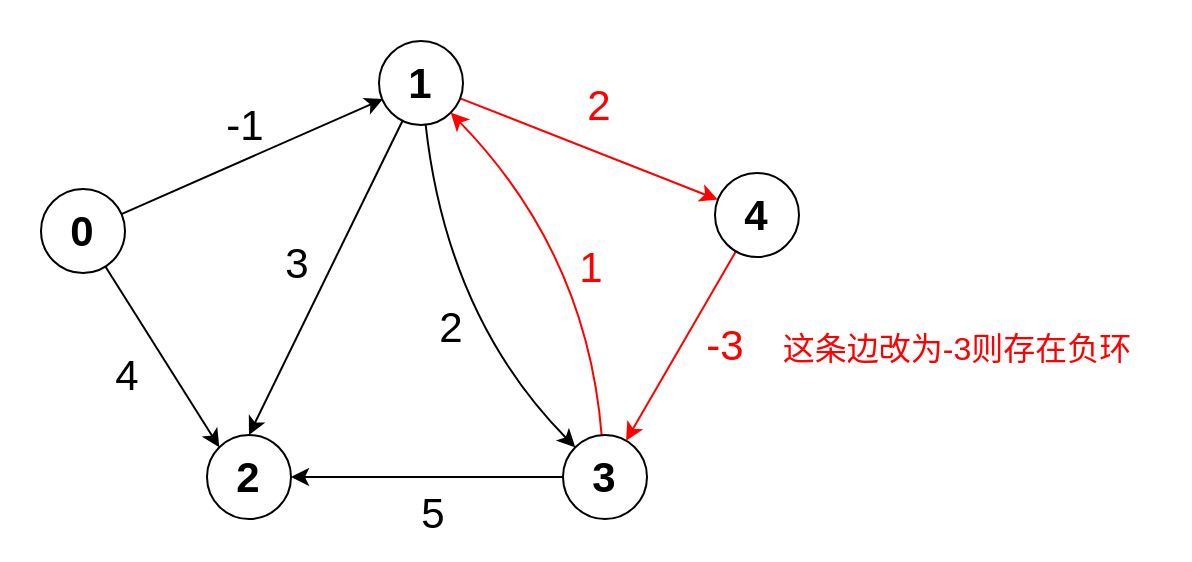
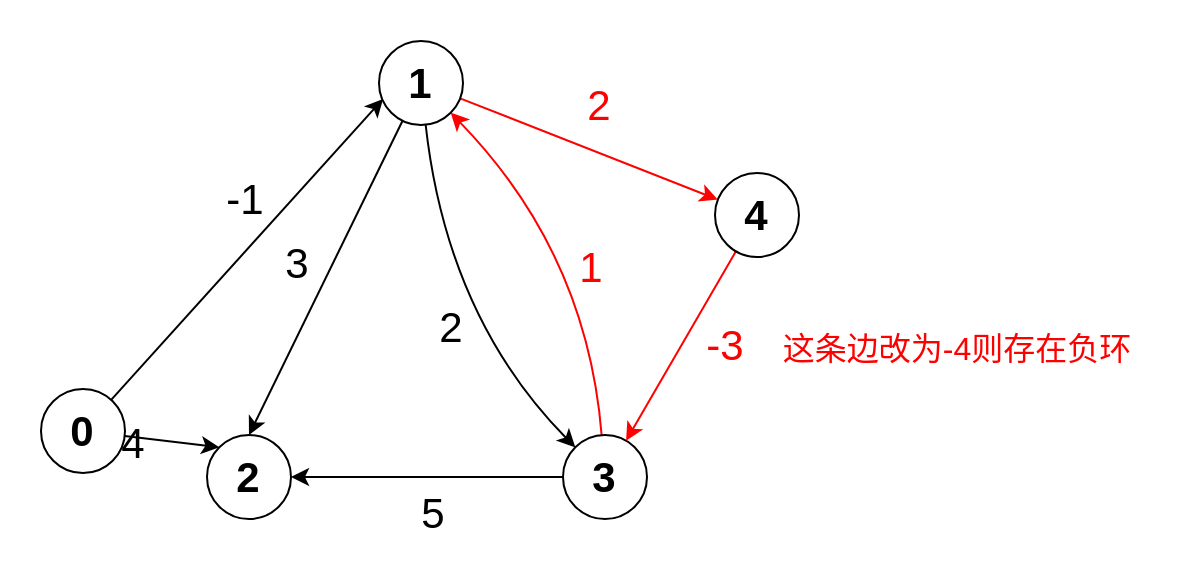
- <mxCell id="6" value="0" style="ellipse;whiteSpace=wrap;html=1;fontStyle=1;fontSize=21;fontColor=#000000;fillColor=none;strokeColor=#000000;" vertex="1" parent="1"><mxGeometry x="20" y="94" width="42" height="42" as="geometry" /></mxCell>
+ <mxCell id="6" value="0" style="ellipse;whiteSpace=wrap;html=1;fontStyle=1;fontSize=21;fontColor=#000000;fillColor=none;strokeColor=#000000;" vertex="1" parent="1"><mxGeometry x="20" y="194" width="42" height="42" as="geometry" /></mxCell>
- <mxCell id="18" value="这条边改为-3则存在负环" style="text;align=center;verticalAlign=middle;resizable=0;points=[];autosize=1;strokeColor=none;fillColor=none;fontSize=16;fontColor=#FF0000;labelBorderColor=none;spacing=3;spacingTop=0;strokeWidth=1;html=1;spacingLeft=0;perimeterSpacing=0;" vertex="1" parent="1"><mxGeometry x="382" y="158" width="192" height="31" as="geometry" /></mxCell>
+ <mxCell id="18" value="这条边改为-4则存在负环" style="text;align=center;verticalAlign=middle;resizable=0;points=[];autosize=1;strokeColor=none;fillColor=none;fontSize=16;fontColor=#FF0000;labelBorderColor=none;spacing=3;spacingTop=0;strokeWidth=1;html=1;spacingLeft=0;perimeterSpacing=0;" vertex="1" parent="1"><mxGeometry x="382" y="158" width="192" height="31" as="geometry" /></mxCell>
